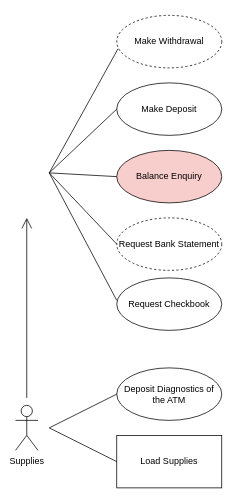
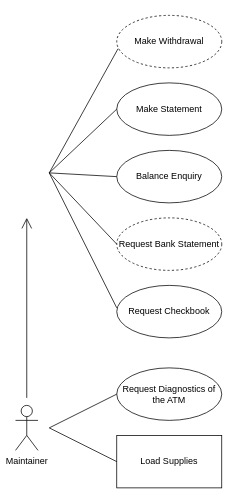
- <mxCell id="8" value="Make Deposit" style="ellipse;whiteSpace=wrap;html=1;" vertex="1" parent="1"><mxGeometry x="155" y="110" width="140" height="70" as="geometry" /></mxCell>
+ <mxCell id="8" value="Make Statement" style="ellipse;whiteSpace=wrap;html=1;" vertex="1" parent="1"><mxGeometry x="155" y="110" width="140" height="70" as="geometry" /></mxCell>
- <mxCell id="7" value="Balance Enquiry" style="ellipse;whiteSpace=wrap;html=1;fillColor=#f8cecc;" vertex="1" parent="1"><mxGeometry x="155" y="200" width="140" height="70" as="geometry" /></mxCell>
+ <mxCell id="7" value="Balance Enquiry" style="ellipse;whiteSpace=wrap;html=1;" vertex="1" parent="1"><mxGeometry x="155" y="200" width="140" height="70" as="geometry" /></mxCell>
- <mxCell id="5" value="Request Checkbook" style="ellipse;whiteSpace=wrap;html=1;" vertex="1" parent="1"><mxGeometry x="155" y="370" width="140" height="70" as="geometry" /></mxCell>
+ <mxCell id="5" value="Request Checkbook" style="ellipse;whiteSpace=wrap;html=1;" vertex="1" parent="1"><mxGeometry x="155" y="380" width="140" height="70" as="geometry" /></mxCell>
- <mxCell id="4" value="Deposit Diagnostics of the ATM" style="ellipse;whiteSpace=wrap;html=1;" vertex="1" parent="1"><mxGeometry x="155" y="490" width="140" height="70" as="geometry" /></mxCell>
+ <mxCell id="4" value="Request Diagnostics of the ATM" style="ellipse;whiteSpace=wrap;html=1;" vertex="1" parent="1"><mxGeometry x="155" y="490" width="140" height="70" as="geometry" /></mxCell>
- <mxCell id="2" value="Supplies" style="shape=umlActor;verticalLabelPosition=bottom;verticalAlign=top;html=1;" vertex="1" parent="1"><mxGeometry x="20" y="540" width="30" height="60" as="geometry" /></mxCell>
+ <mxCell id="2" value="Maintainer" style="shape=umlActor;verticalLabelPosition=bottom;verticalAlign=top;html=1;" vertex="1" parent="1"><mxGeometry x="20" y="540" width="30" height="60" as="geometry" /></mxCell>
